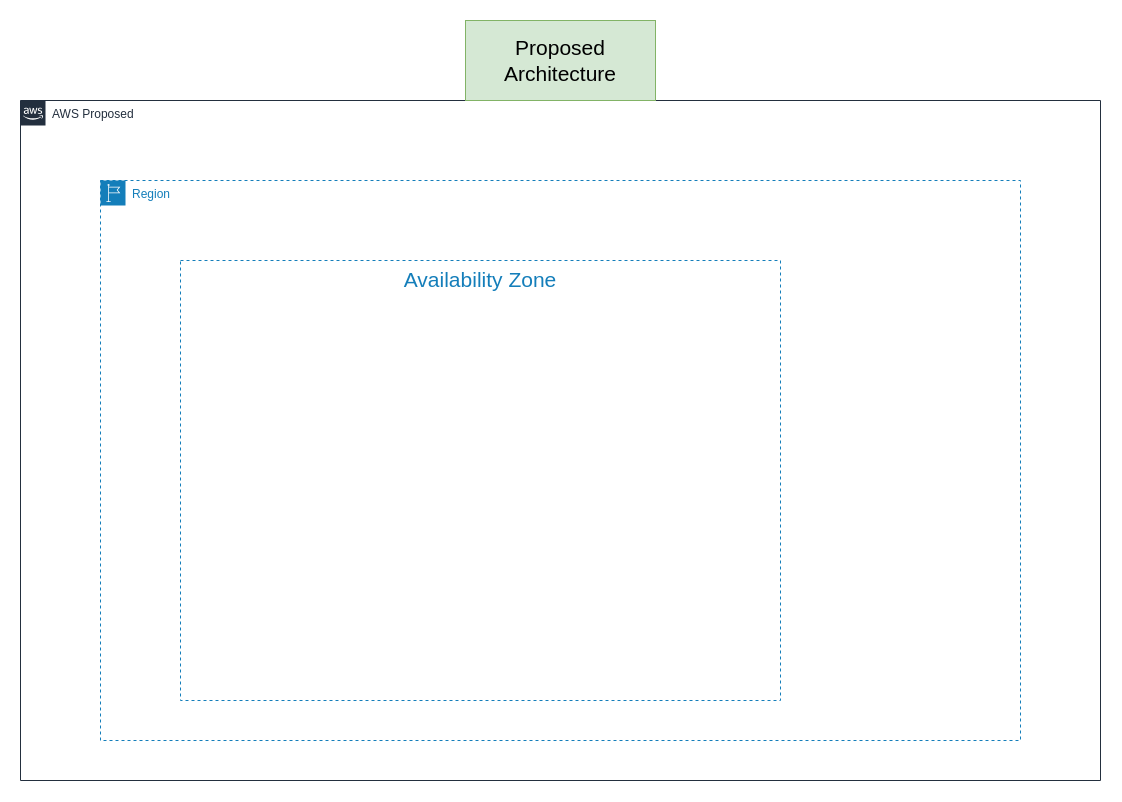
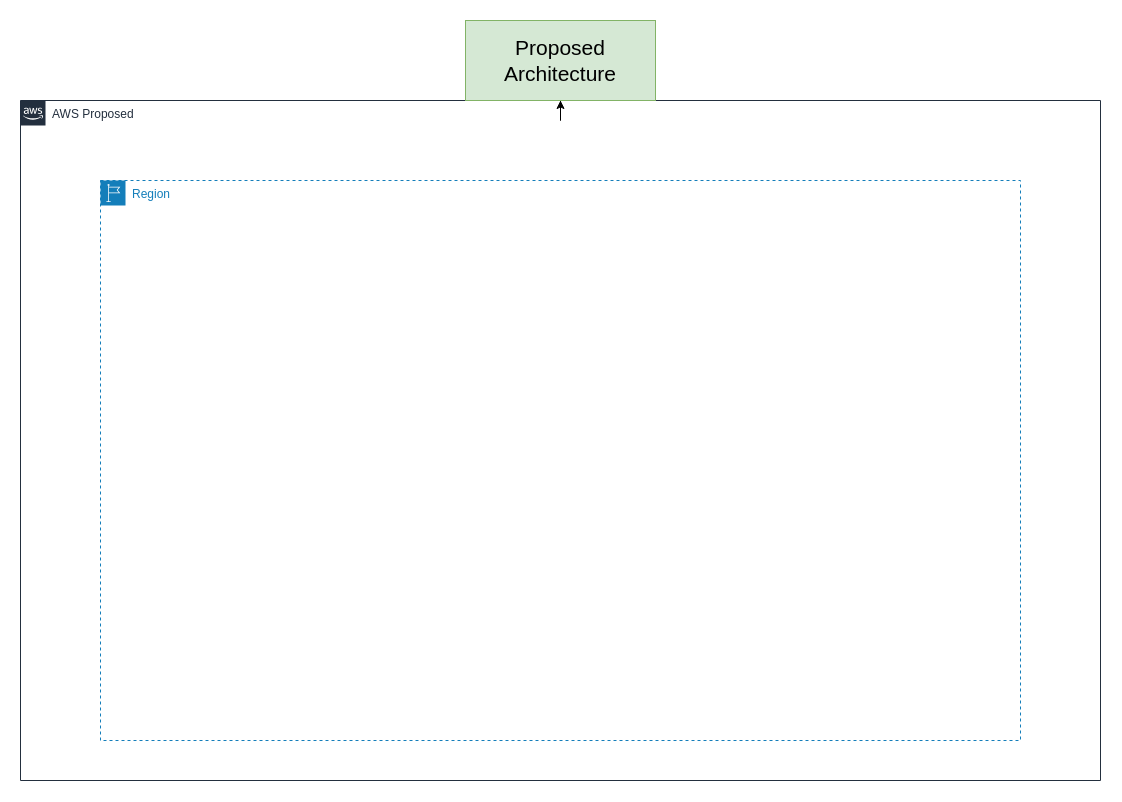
+ <mxCell id="2" value="" style="edgeStyle=orthogonalEdgeStyle;rounded=0;orthogonalLoop=1;jettySize=auto;html=1;fontSize=21;" edge="1" parent="1" source="3" target="6"><mxGeometry relative="1" as="geometry" /></mxCell>
- <mxCell id="5" value="Availability Zone" style="fillColor=none;strokeColor=#147EBA;dashed=1;verticalAlign=top;fontStyle=0;fontColor=#147EBA;fontSize=21;" vertex="1" parent="4"><mxGeometry x="80" y="80" width="600" height="440" as="geometry" /></mxCell>
